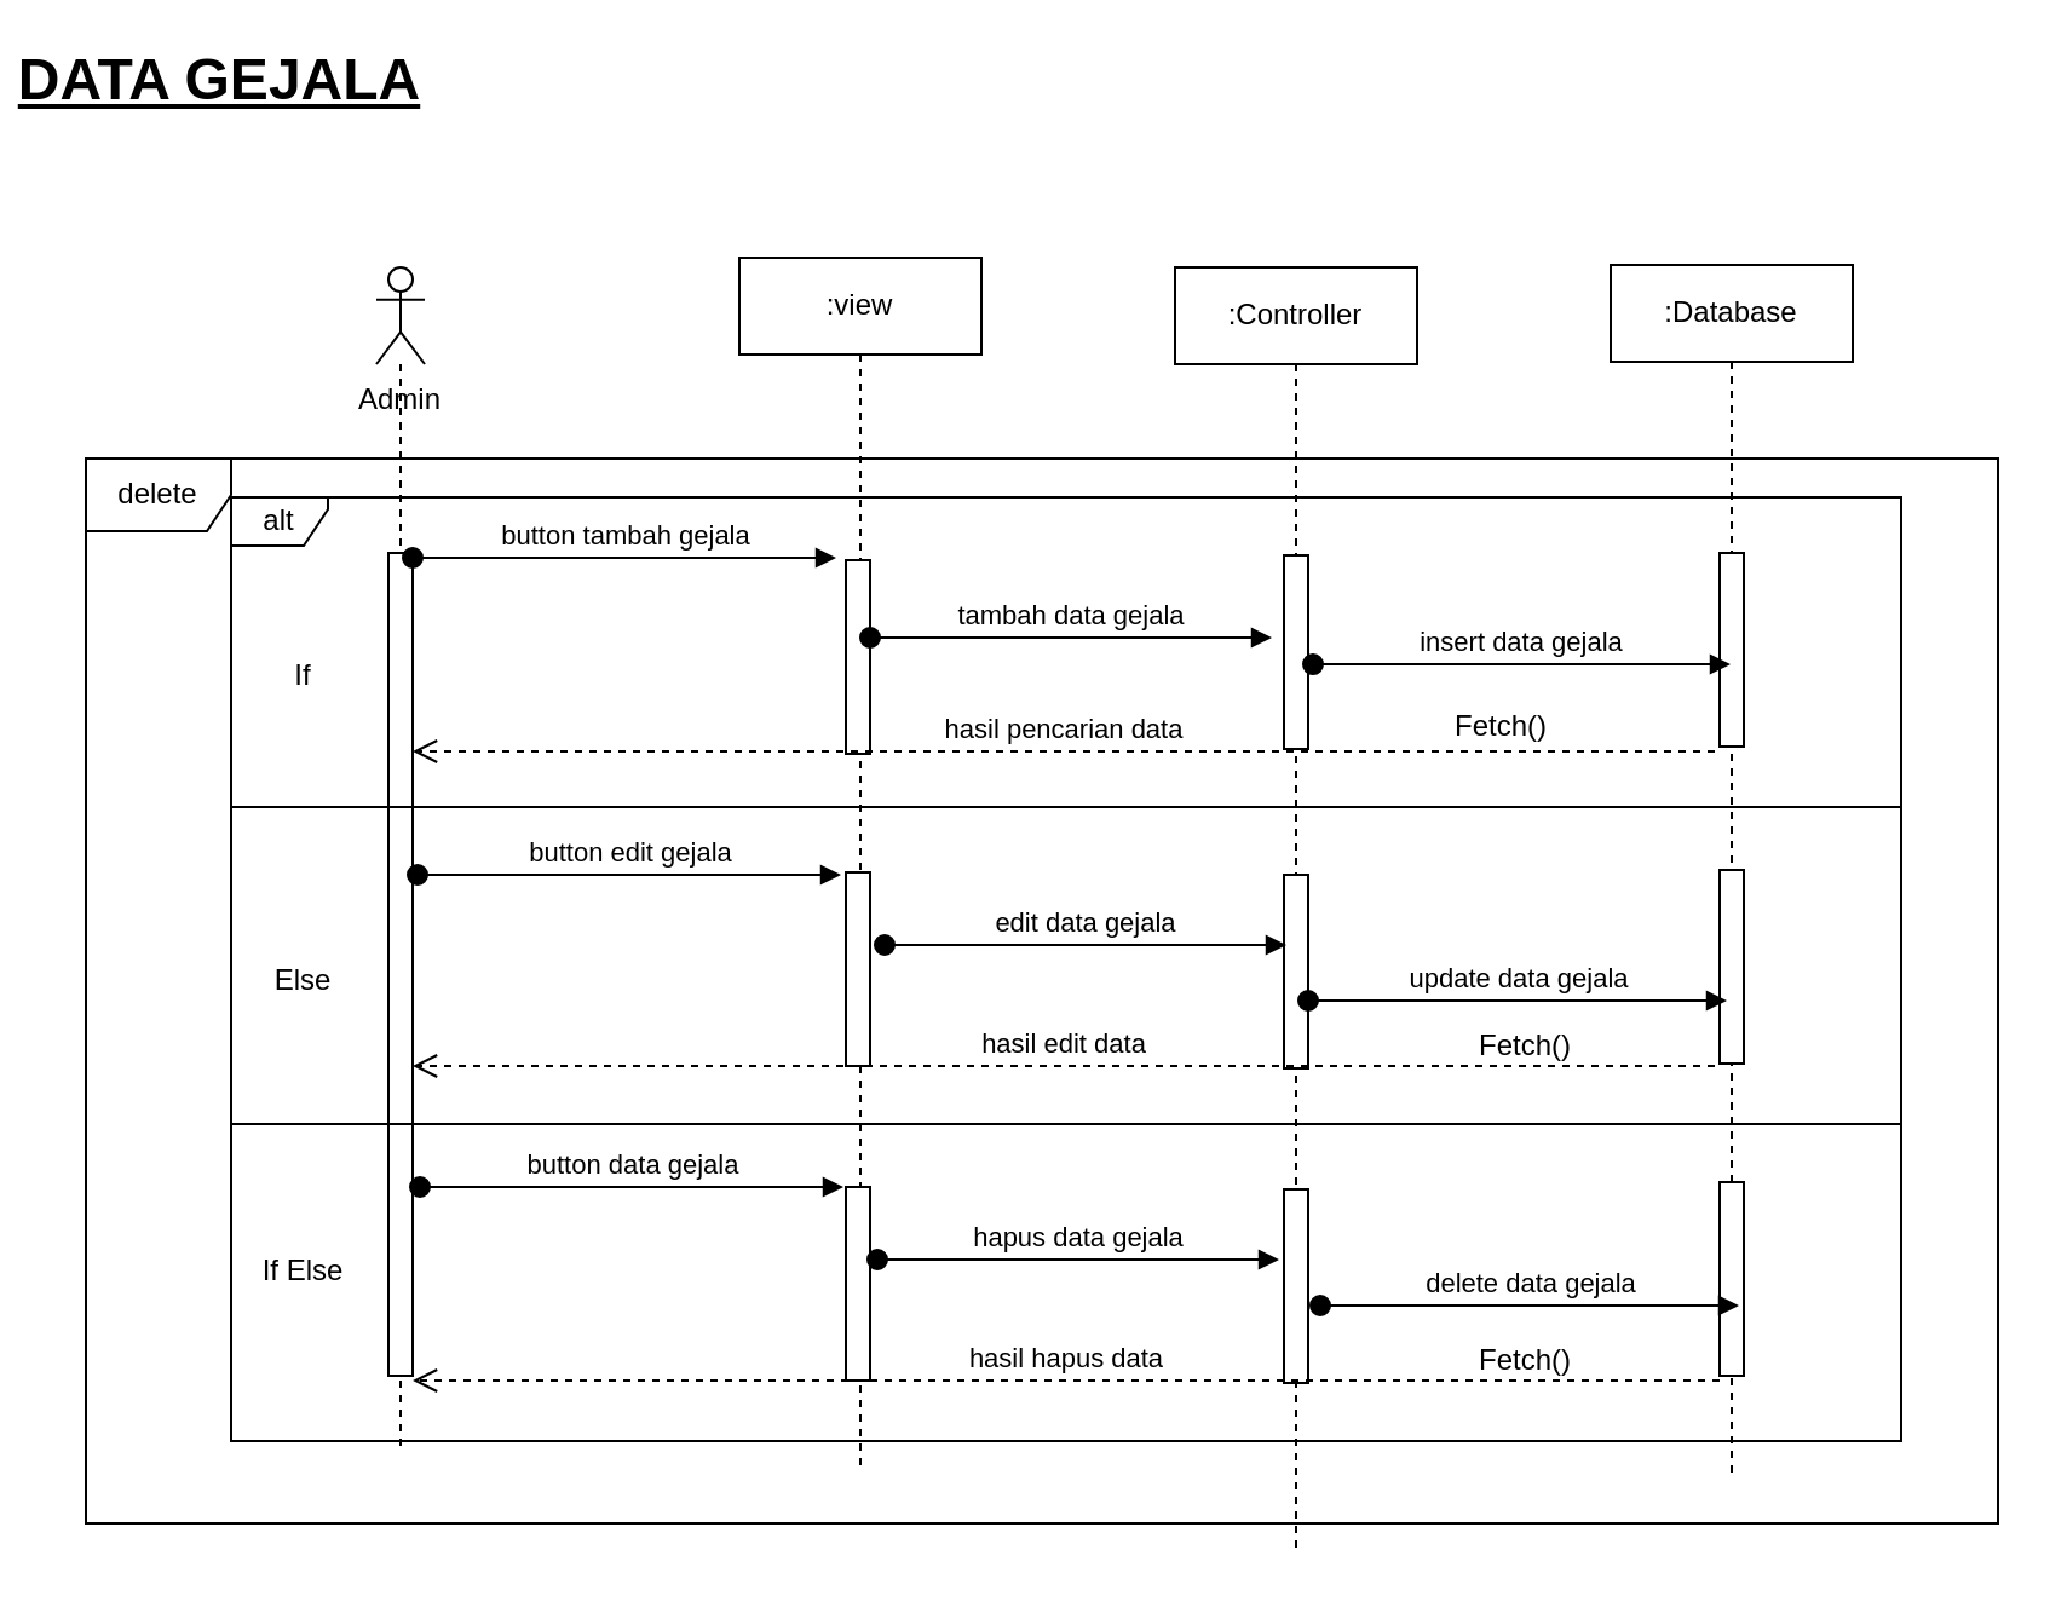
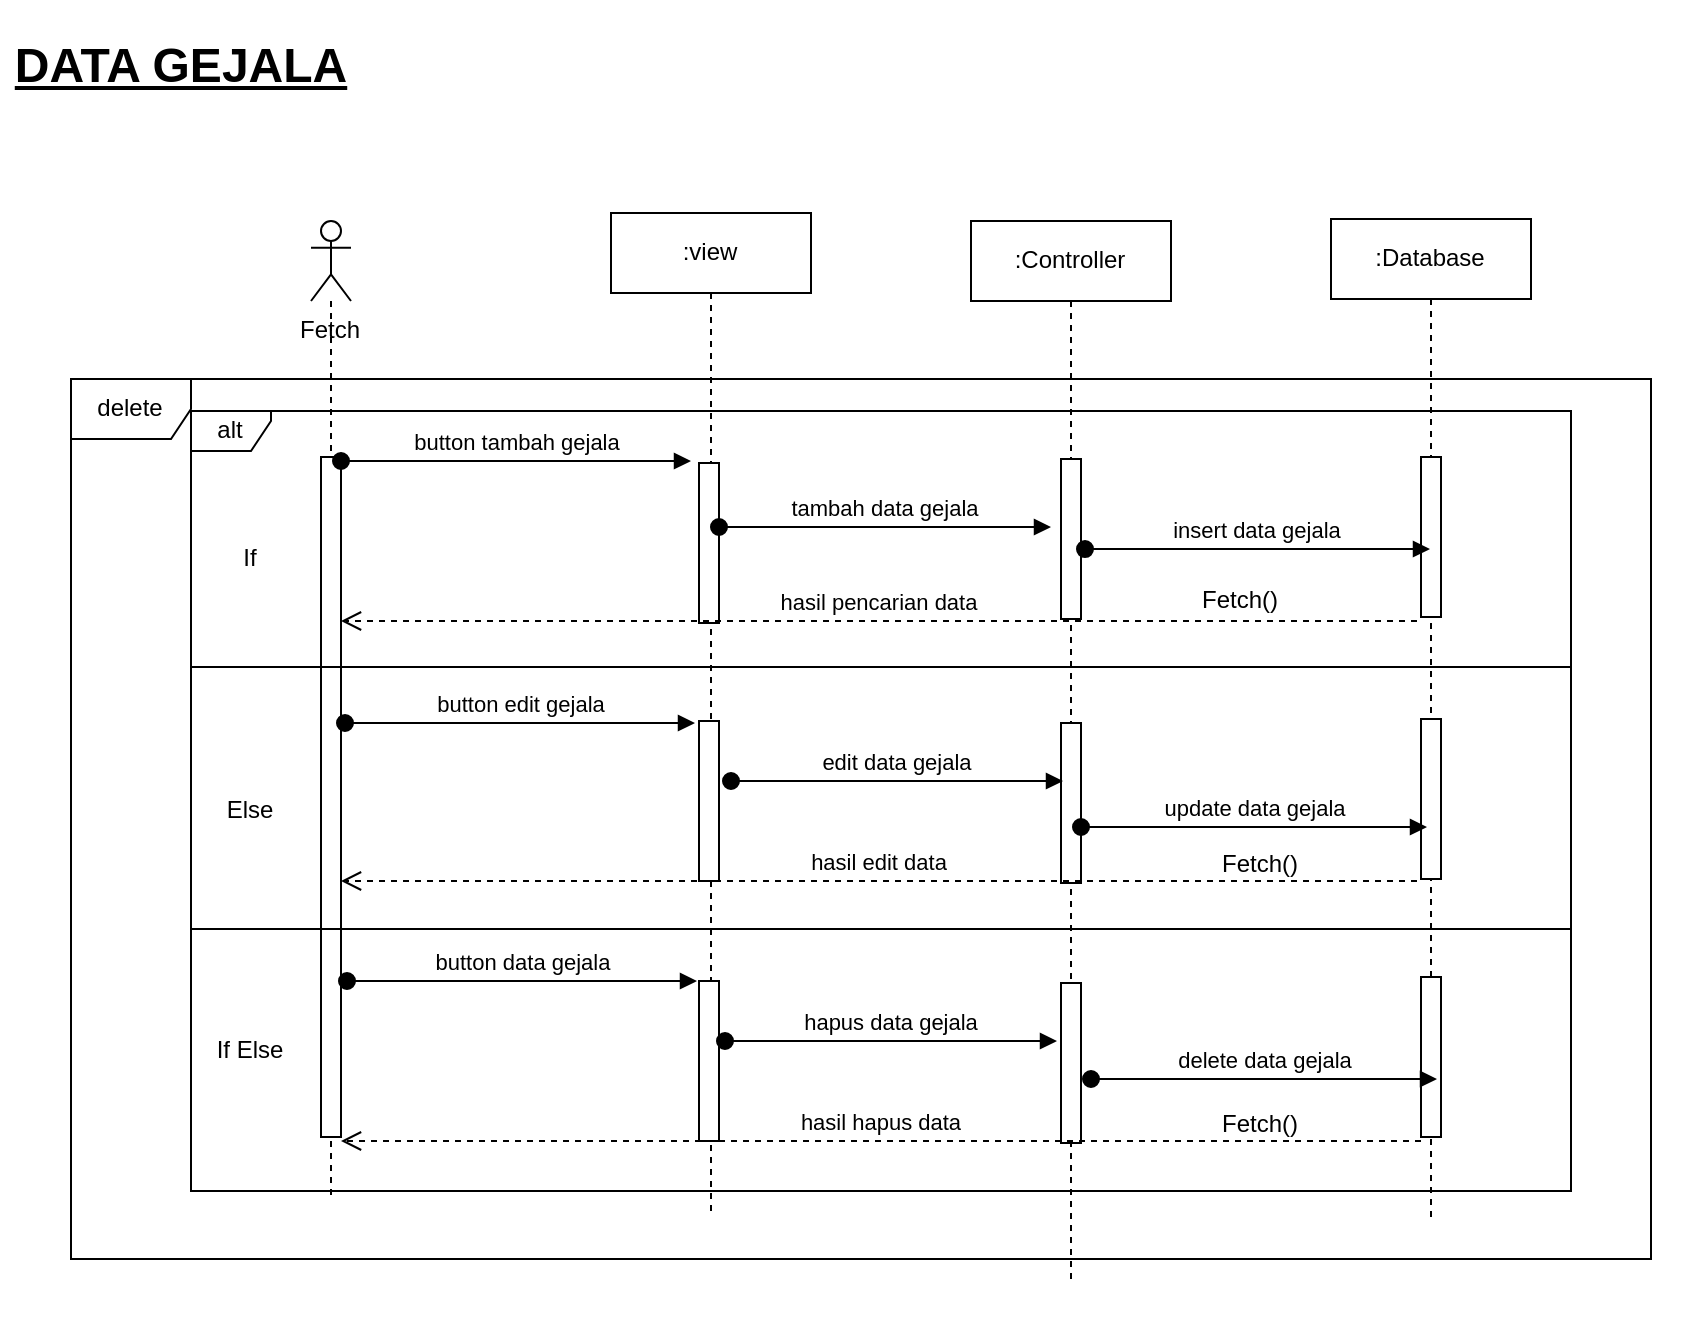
- <mxCell id="35" value="Admin" style="text;html=1;strokeColor=none;fillColor=none;align=center;verticalAlign=middle;whiteSpace=wrap;rounded=0;" parent="1" vertex="1"><mxGeometry x="135" y="150" width="60" height="30" as="geometry" /></mxCell>
+ <mxCell id="35" value="Fetch" style="text;html=1;strokeColor=none;fillColor=none;align=center;verticalAlign=middle;whiteSpace=wrap;rounded=0;" parent="1" vertex="1"><mxGeometry x="135" y="150" width="60" height="30" as="geometry" /></mxCell>
